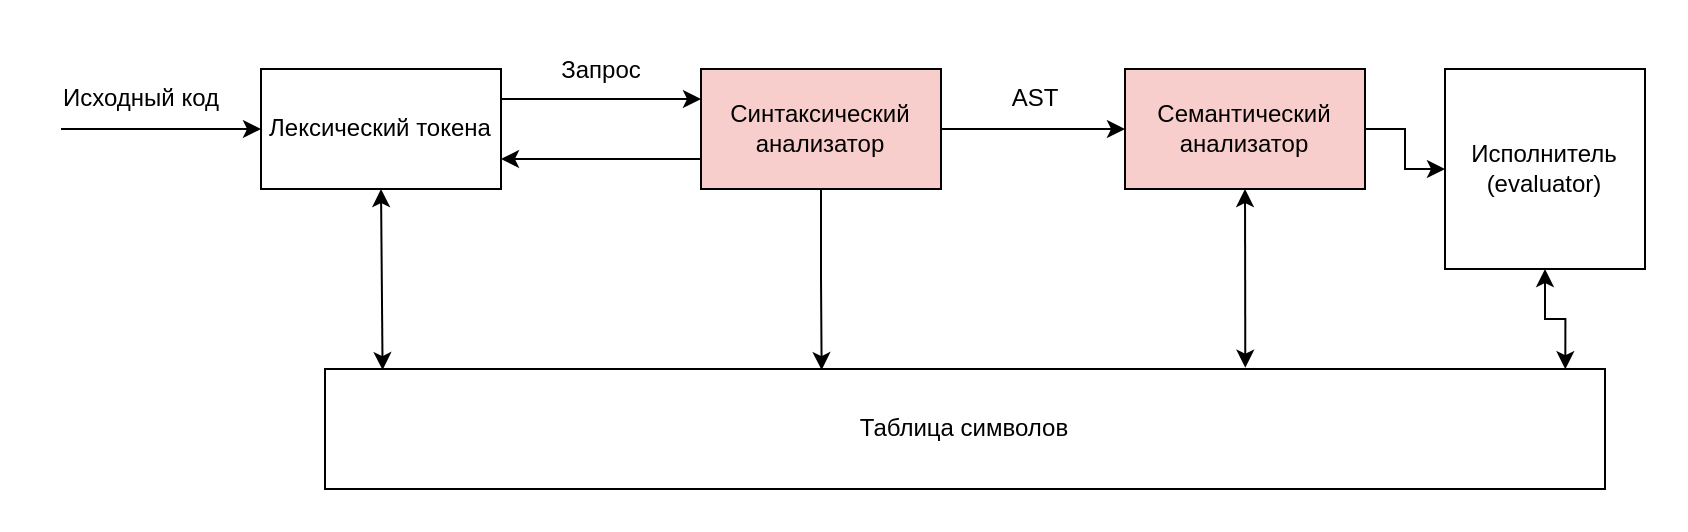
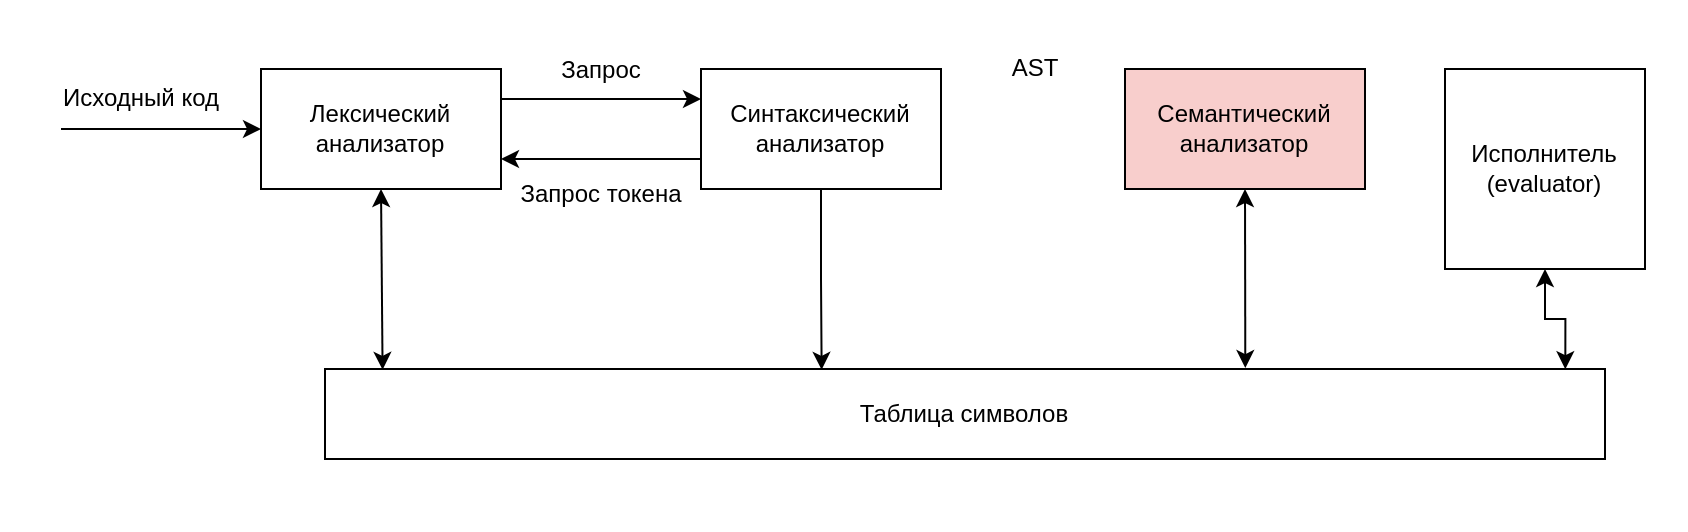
- <mxCell id="17" value="AST" style="text;html=1;align=center;verticalAlign=middle;resizable=0;points=[];autosize=1;strokeColor=none;fillColor=none;" parent="1" vertex="1"><mxGeometry x="492" y="34" width="50" height="30" as="geometry" /></mxCell>
+ <mxCell id="17" value="AST" style="text;html=1;align=center;verticalAlign=middle;resizable=0;points=[];autosize=1;strokeColor=none;fillColor=none;" parent="1" vertex="1"><mxGeometry x="492" y="19" width="50" height="30" as="geometry" /></mxCell>
- <mxCell id="3" value="Лексический токена" style="rounded=0;whiteSpace=wrap;html=1;" parent="1" vertex="1"><mxGeometry x="130" y="34" width="120" height="60" as="geometry" /></mxCell>
+ <mxCell id="3" value="Лексический анализатор" style="rounded=0;whiteSpace=wrap;html=1;" parent="1" vertex="1"><mxGeometry x="130" y="34" width="120" height="60" as="geometry" /></mxCell>
- <mxCell id="7" value="Синтаксический анализатор" style="rounded=0;whiteSpace=wrap;html=1;fillColor=#f8cecc;" parent="1" vertex="1"><mxGeometry x="350" y="34" width="120" height="60" as="geometry" /></mxCell>
+ <mxCell id="7" value="Синтаксический анализатор" style="rounded=0;whiteSpace=wrap;html=1;" parent="1" vertex="1"><mxGeometry x="350" y="34" width="120" height="60" as="geometry" /></mxCell>
- <mxCell id="6" value="" style="edgeStyle=orthogonalEdgeStyle;rounded=0;orthogonalLoop=1;jettySize=auto;html=1;exitX=1;exitY=0.5;exitDx=0;exitDy=0;" parent="1" source="7" target="14" edge="1"><mxGeometry relative="1" as="geometry"><mxPoint x="532" y="64" as="sourcePoint" /></mxGeometry></mxCell>
- <mxCell id="13" style="edgeStyle=orthogonalEdgeStyle;rounded=0;orthogonalLoop=1;jettySize=auto;html=1;exitX=1;exitY=0.5;exitDx=0;exitDy=0;" parent="1" source="14" target="16" edge="1"><mxGeometry relative="1" as="geometry" /></mxCell>
+ <mxCell id="11" value="Запрос токена" style="text;html=1;align=center;verticalAlign=middle;resizable=0;points=[];autosize=1;strokeColor=none;fillColor=none;" parent="1" vertex="1"><mxGeometry x="250" y="82" width="100" height="30" as="geometry" /></mxCell>
- <mxCell id="12" value="Таблица символов" style="rounded=0;whiteSpace=wrap;html=1;" parent="1" vertex="1"><mxGeometry x="162" y="184" width="640" height="60" as="geometry" /></mxCell>
+ <mxCell id="12" value="Таблица символов" style="rounded=0;whiteSpace=wrap;html=1;" parent="1" vertex="1"><mxGeometry x="162" y="184" width="640" height="45" as="geometry" /></mxCell>
